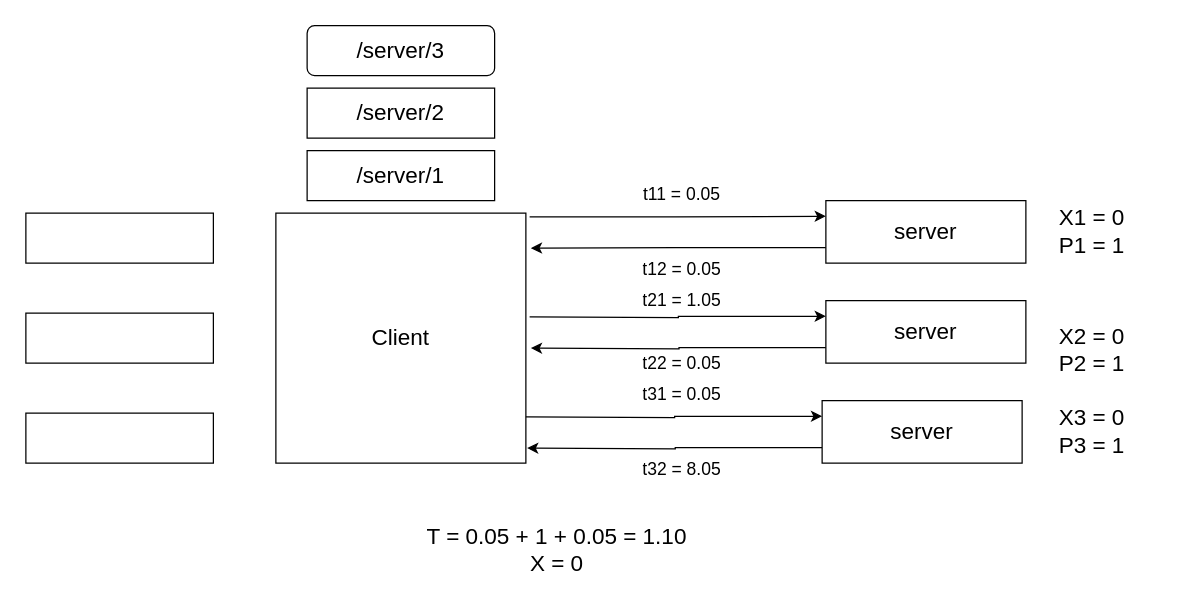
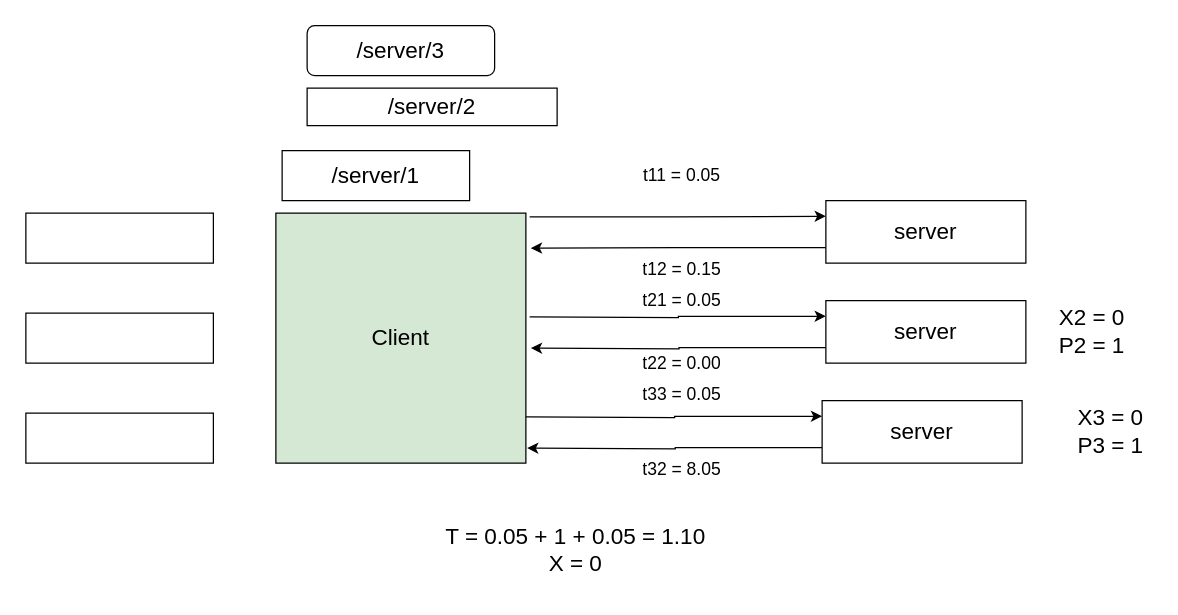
- <mxCell id="17" value="&lt;span style=&quot;font-size: 18px ; white-space: normal&quot;&gt;/server/2&lt;/span&gt;" style="rounded=0;whiteSpace=wrap;html=1;" parent="1" vertex="1"><mxGeometry x="245" y="70" width="150" height="40" as="geometry" /></mxCell>
+ <mxCell id="17" value="&lt;span style=&quot;font-size: 18px ; white-space: normal&quot;&gt;/server/2&lt;/span&gt;" style="rounded=0;whiteSpace=wrap;html=1;" parent="1" vertex="1"><mxGeometry x="245" y="70" width="200" height="30" as="geometry" /></mxCell>
- <mxCell id="16" value="&lt;span style=&quot;font-size: 18px ; white-space: normal&quot;&gt;/server/1&lt;/span&gt;" style="rounded=0;whiteSpace=wrap;html=1;" parent="1" vertex="1"><mxGeometry x="245" y="120" width="150" height="40" as="geometry" /></mxCell>
+ <mxCell id="16" value="&lt;span style=&quot;font-size: 18px ; white-space: normal&quot;&gt;/server/1&lt;/span&gt;" style="rounded=0;whiteSpace=wrap;html=1;" parent="1" vertex="1"><mxGeometry x="225" y="120" width="150" height="40" as="geometry" /></mxCell>
- <mxCell id="19" value="&lt;font style=&quot;font-size: 14px&quot;&gt;t11 = 0.05&lt;/font&gt;" style="text;html=1;strokeColor=none;fillColor=none;align=center;verticalAlign=middle;whiteSpace=wrap;overflow=hidden;" parent="1" vertex="1"><mxGeometry x="500" y="140" width="90" height="30" as="geometry" /></mxCell>
+ <mxCell id="19" value="&lt;font style=&quot;font-size: 14px&quot;&gt;t11 = 0.05&lt;/font&gt;" style="text;html=1;strokeColor=none;fillColor=none;align=center;verticalAlign=middle;whiteSpace=wrap;overflow=hidden;" parent="1" vertex="1"><mxGeometry x="500" y="125" width="90" height="30" as="geometry" /></mxCell>
- <mxCell id="25" value="&lt;font style=&quot;font-size: 18px&quot;&gt;X1 = 0&lt;br&gt;P1 = 1&lt;/font&gt;" style="text;html=1;strokeColor=none;fillColor=none;align=center;verticalAlign=middle;whiteSpace=wrap;overflow=hidden;" parent="1" vertex="1"><mxGeometry x="826" y="160" width="94" height="50" as="geometry" /></mxCell>
- <mxCell id="20" value="&lt;font style=&quot;font-size: 14px&quot;&gt;t12 = 0.05&lt;/font&gt;" style="text;html=1;strokeColor=none;fillColor=none;align=center;verticalAlign=middle;whiteSpace=wrap;overflow=hidden;" parent="1" vertex="1"><mxGeometry x="500" y="200" width="90" height="30" as="geometry" /></mxCell>
+ <mxCell id="20" value="&lt;font style=&quot;font-size: 14px&quot;&gt;t12 = 0.15&lt;/font&gt;" style="text;html=1;strokeColor=none;fillColor=none;align=center;verticalAlign=middle;whiteSpace=wrap;overflow=hidden;" parent="1" vertex="1"><mxGeometry x="500" y="200" width="90" height="30" as="geometry" /></mxCell>
- <mxCell id="21" value="&lt;font style=&quot;font-size: 14px&quot;&gt;t21 = 1.05&lt;/font&gt;" style="text;html=1;strokeColor=none;fillColor=none;align=center;verticalAlign=middle;whiteSpace=wrap;overflow=hidden;" parent="1" vertex="1"><mxGeometry x="500" y="225" width="90" height="30" as="geometry" /></mxCell>
+ <mxCell id="21" value="&lt;font style=&quot;font-size: 14px&quot;&gt;t21 = 0.05&lt;/font&gt;" style="text;html=1;strokeColor=none;fillColor=none;align=center;verticalAlign=middle;whiteSpace=wrap;overflow=hidden;" parent="1" vertex="1"><mxGeometry x="500" y="225" width="90" height="30" as="geometry" /></mxCell>
- <mxCell id="5" value="&lt;font style=&quot;font-size: 18px&quot;&gt;Client&lt;/font&gt;" style="whiteSpace=wrap;html=1;aspect=fixed;" parent="1" vertex="1"><mxGeometry x="220" y="170" width="200" height="200" as="geometry" /></mxCell>
+ <mxCell id="5" value="&lt;font style=&quot;font-size: 18px&quot;&gt;Client&lt;/font&gt;" style="whiteSpace=wrap;html=1;aspect=fixed;fillColor=#d5e8d4;" parent="1" vertex="1"><mxGeometry x="220" y="170" width="200" height="200" as="geometry" /></mxCell>
- <mxCell id="26" value="&lt;font style=&quot;font-size: 18px&quot;&gt;X2 = 0&lt;br&gt;P2 = 1&lt;/font&gt;" style="text;html=1;strokeColor=none;fillColor=none;align=center;verticalAlign=middle;whiteSpace=wrap;overflow=hidden;" parent="1" vertex="1"><mxGeometry x="826" y="255" width="94" height="50" as="geometry" /></mxCell>
+ <mxCell id="26" value="&lt;font style=&quot;font-size: 18px&quot;&gt;X2 = 0&lt;br&gt;P2 = 1&lt;/font&gt;" style="text;html=1;strokeColor=none;fillColor=none;align=center;verticalAlign=middle;whiteSpace=wrap;overflow=hidden;" parent="1" vertex="1"><mxGeometry x="826" y="240" width="94" height="50" as="geometry" /></mxCell>
- <mxCell id="22" value="&lt;font style=&quot;font-size: 14px&quot;&gt;t22 = 0.05&lt;/font&gt;" style="text;html=1;strokeColor=none;fillColor=none;align=center;verticalAlign=middle;whiteSpace=wrap;overflow=hidden;" parent="1" vertex="1"><mxGeometry x="500" y="275" width="90" height="30" as="geometry" /></mxCell>
+ <mxCell id="22" value="&lt;font style=&quot;font-size: 14px&quot;&gt;t22 = 0.00&lt;/font&gt;" style="text;html=1;strokeColor=none;fillColor=none;align=center;verticalAlign=middle;whiteSpace=wrap;overflow=hidden;" parent="1" vertex="1"><mxGeometry x="500" y="275" width="90" height="30" as="geometry" /></mxCell>
- <mxCell id="23" value="&lt;font style=&quot;font-size: 14px&quot;&gt;t31 = 0.05&lt;/font&gt;" style="text;html=1;strokeColor=none;fillColor=none;align=center;verticalAlign=middle;whiteSpace=wrap;overflow=hidden;" parent="1" vertex="1"><mxGeometry x="500" y="300" width="90" height="30" as="geometry" /></mxCell>
+ <mxCell id="23" value="&lt;font style=&quot;font-size: 14px&quot;&gt;t33 = 0.05&lt;/font&gt;" style="text;html=1;strokeColor=none;fillColor=none;align=center;verticalAlign=middle;whiteSpace=wrap;overflow=hidden;" parent="1" vertex="1"><mxGeometry x="500" y="300" width="90" height="30" as="geometry" /></mxCell>
- <mxCell id="27" value="&lt;font style=&quot;font-size: 18px&quot;&gt;X3 = 0&lt;br&gt;P3 = 1&lt;/font&gt;" style="text;html=1;strokeColor=none;fillColor=none;align=center;verticalAlign=middle;whiteSpace=wrap;overflow=hidden;" parent="1" vertex="1"><mxGeometry x="826" y="320" width="94" height="50" as="geometry" /></mxCell>
+ <mxCell id="27" value="&lt;font style=&quot;font-size: 18px&quot;&gt;X3 = 0&lt;br&gt;P3 = 1&lt;/font&gt;" style="text;html=1;strokeColor=none;fillColor=none;align=center;verticalAlign=middle;whiteSpace=wrap;overflow=hidden;" parent="1" vertex="1"><mxGeometry x="841" y="320" width="94" height="50" as="geometry" /></mxCell>
- <mxCell id="9" value="&lt;font style=&quot;font-size: 18px&quot;&gt;T = 0.05 + 1 + 0.05 = 1.10&lt;br&gt;X = 0&lt;br&gt;&lt;/font&gt;" style="text;html=1;strokeColor=none;fillColor=none;align=center;verticalAlign=middle;whiteSpace=wrap;overflow=hidden;" parent="1" vertex="1"><mxGeometry x="5" y="410" width="880" height="60" as="geometry" /></mxCell>
+ <mxCell id="9" value="&lt;font style=&quot;font-size: 18px&quot;&gt;T = 0.05 + 1 + 0.05 = 1.10&lt;br&gt;X = 0&lt;br&gt;&lt;/font&gt;" style="text;html=1;strokeColor=none;fillColor=none;align=center;verticalAlign=middle;whiteSpace=wrap;overflow=hidden;" parent="1" vertex="1"><mxGeometry x="20" y="410" width="880" height="60" as="geometry" /></mxCell>
